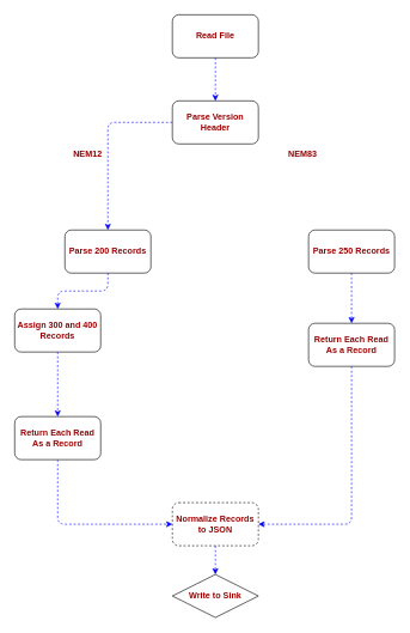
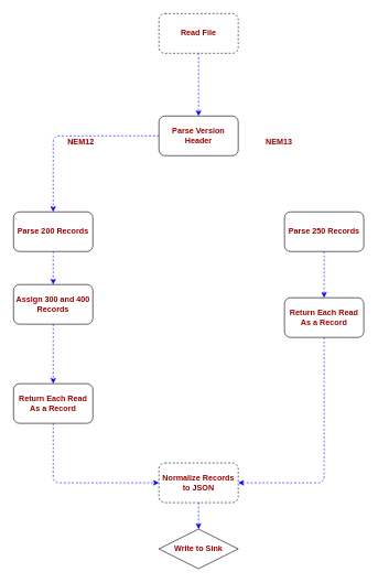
- <mxCell id="3" value="&lt;font style=&quot;font-size: 12px;&quot; color=&quot;#990000&quot;&gt;Read File&lt;/font&gt;" style="rounded=1;whiteSpace=wrap;html=1;fontSize=12;fontStyle=1" vertex="1" parent="1"><mxGeometry x="240" y="20" width="120" height="60" as="geometry" /></mxCell>
+ <mxCell id="3" value="&lt;font style=&quot;font-size: 12px;&quot; color=&quot;#990000&quot;&gt;Read File&lt;/font&gt;" style="rounded=1;whiteSpace=wrap;html=1;fontSize=12;fontStyle=1;dashed=1;" vertex="1" parent="1"><mxGeometry x="240" y="20" width="120" height="60" as="geometry" /></mxCell>
- <mxCell id="5" value="&lt;span style=&quot;color: rgb(153, 0, 0); font-size: 12px;&quot;&gt;Parse Version Header&lt;/span&gt;" style="rounded=1;whiteSpace=wrap;html=1;fontSize=12;fontStyle=1" vertex="1" parent="1"><mxGeometry x="240" y="140" width="120" height="60" as="geometry" /></mxCell>
+ <mxCell id="5" value="&lt;span style=&quot;color: rgb(153, 0, 0); font-size: 12px;&quot;&gt;Parse Version Header&lt;/span&gt;" style="rounded=1;whiteSpace=wrap;html=1;fontSize=12;fontStyle=1" vertex="1" parent="1"><mxGeometry x="240" y="175" width="120" height="60" as="geometry" /></mxCell>
- <mxCell id="19" value="&lt;span style=&quot;color: rgb(153, 0, 0); font-family: helvetica; font-size: 12px; font-style: normal; letter-spacing: normal; text-align: center; text-indent: 0px; text-transform: none; word-spacing: 0px; background-color: rgb(248, 249, 250); display: inline; float: none;&quot;&gt;NEM83&lt;/span&gt;" style="text;whiteSpace=wrap;html=1;fontSize=12;fontStyle=1" vertex="1" parent="1"><mxGeometry x="400" y="200" width="70" height="30" as="geometry" /></mxCell>
+ <mxCell id="19" value="&lt;span style=&quot;color: rgb(153, 0, 0); font-family: helvetica; font-size: 12px; font-style: normal; letter-spacing: normal; text-align: center; text-indent: 0px; text-transform: none; word-spacing: 0px; background-color: rgb(248, 249, 250); display: inline; float: none;&quot;&gt;NEM13&lt;/span&gt;" style="text;whiteSpace=wrap;html=1;fontSize=12;fontStyle=1" vertex="1" parent="1"><mxGeometry x="400" y="200" width="70" height="30" as="geometry" /></mxCell>
- <mxCell id="7" value="&lt;span style=&quot;color: rgb(153, 0, 0); font-size: 12px;&quot;&gt;Parse 200 Records&lt;/span&gt;" style="rounded=1;whiteSpace=wrap;html=1;fontSize=12;fontStyle=1" vertex="1" parent="1"><mxGeometry x="90" y="320" width="120" height="60" as="geometry" /></mxCell>
+ <mxCell id="7" value="&lt;span style=&quot;color: rgb(153, 0, 0); font-size: 12px;&quot;&gt;Parse 200 Records&lt;/span&gt;" style="rounded=1;whiteSpace=wrap;html=1;fontSize=12;fontStyle=1" vertex="1" parent="1"><mxGeometry x="20" y="320" width="120" height="60" as="geometry" /></mxCell>
